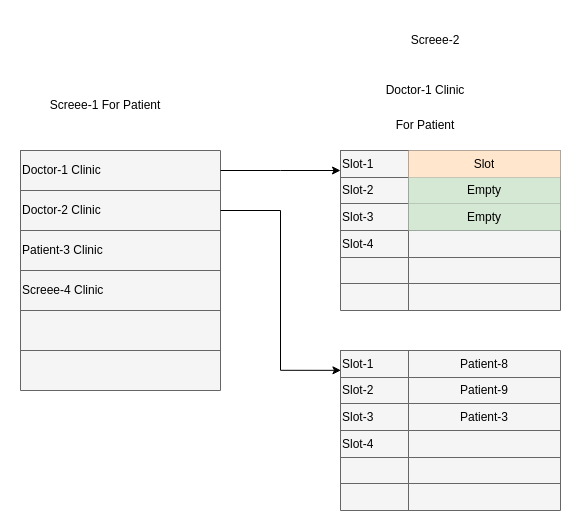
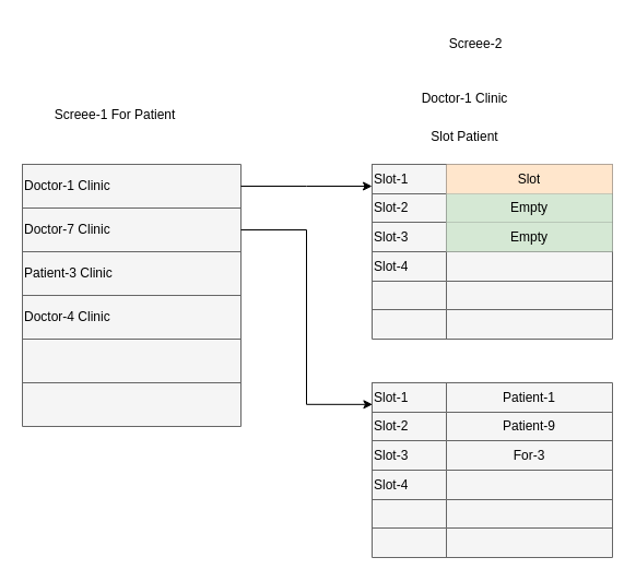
- <mxCell id="36" value="For Patient" style="text;html=1;strokeColor=none;fillColor=none;align=center;verticalAlign=middle;whiteSpace=wrap;rounded=0;" parent="1" vertex="1"><mxGeometry x="340" y="110" width="170" height="30" as="geometry" /></mxCell>
+ <mxCell id="36" value="Slot Patient" style="text;html=1;strokeColor=none;fillColor=none;align=center;verticalAlign=middle;whiteSpace=wrap;rounded=0;" parent="1" vertex="1"><mxGeometry x="340" y="110" width="170" height="30" as="geometry" /></mxCell>
- <mxCell id="7" value="&lt;span style=&quot;&quot;&gt;Doctor-2 Clinic&lt;/span&gt;" style="shape=partialRectangle;html=1;whiteSpace=wrap;connectable=0;fillColor=none;top=0;left=0;bottom=0;right=0;overflow=hidden;align=left;" parent="6" vertex="1"><mxGeometry width="200" height="40" as="geometry"><mxRectangle width="200" height="40" as="alternateBounds" /></mxGeometry></mxCell>
+ <mxCell id="7" value="&lt;span style=&quot;&quot;&gt;Doctor-7 Clinic&lt;/span&gt;" style="shape=partialRectangle;html=1;whiteSpace=wrap;connectable=0;fillColor=none;top=0;left=0;bottom=0;right=0;overflow=hidden;align=left;" parent="6" vertex="1"><mxGeometry width="200" height="40" as="geometry"><mxRectangle width="200" height="40" as="alternateBounds" /></mxGeometry></mxCell>
- <mxCell id="11" value="&lt;span style=&quot;&quot;&gt;Screee-4 Clinic&lt;/span&gt;" style="shape=partialRectangle;html=1;whiteSpace=wrap;connectable=0;fillColor=none;top=0;left=0;bottom=0;right=0;overflow=hidden;align=left;" parent="10" vertex="1"><mxGeometry width="200" height="40" as="geometry"><mxRectangle width="200" height="40" as="alternateBounds" /></mxGeometry></mxCell>
+ <mxCell id="11" value="&lt;span style=&quot;&quot;&gt;Doctor-4 Clinic&lt;/span&gt;" style="shape=partialRectangle;html=1;whiteSpace=wrap;connectable=0;fillColor=none;top=0;left=0;bottom=0;right=0;overflow=hidden;align=left;" parent="10" vertex="1"><mxGeometry width="200" height="40" as="geometry"><mxRectangle width="200" height="40" as="alternateBounds" /></mxGeometry></mxCell>
- <mxCell id="43" value="Patient-8" style="shape=partialRectangle;html=1;whiteSpace=wrap;connectable=0;fillColor=none;top=0;left=0;bottom=0;right=0;overflow=hidden;" vertex="1" parent="41"><mxGeometry x="68" width="152" height="27" as="geometry"><mxRectangle width="152" height="27" as="alternateBounds" /></mxGeometry></mxCell>
+ <mxCell id="43" value="Patient-1" style="shape=partialRectangle;html=1;whiteSpace=wrap;connectable=0;fillColor=none;top=0;left=0;bottom=0;right=0;overflow=hidden;" vertex="1" parent="41"><mxGeometry x="68" width="152" height="27" as="geometry"><mxRectangle width="152" height="27" as="alternateBounds" /></mxGeometry></mxCell>
- <mxCell id="49" value="Patient-3" style="shape=partialRectangle;html=1;whiteSpace=wrap;connectable=0;fillColor=none;top=0;left=0;bottom=0;right=0;overflow=hidden;" vertex="1" parent="47"><mxGeometry x="68" width="152" height="27" as="geometry"><mxRectangle width="152" height="27" as="alternateBounds" /></mxGeometry></mxCell>
+ <mxCell id="49" value="For-3" style="shape=partialRectangle;html=1;whiteSpace=wrap;connectable=0;fillColor=none;top=0;left=0;bottom=0;right=0;overflow=hidden;" vertex="1" parent="47"><mxGeometry x="68" width="152" height="27" as="geometry"><mxRectangle width="152" height="27" as="alternateBounds" /></mxGeometry></mxCell>
